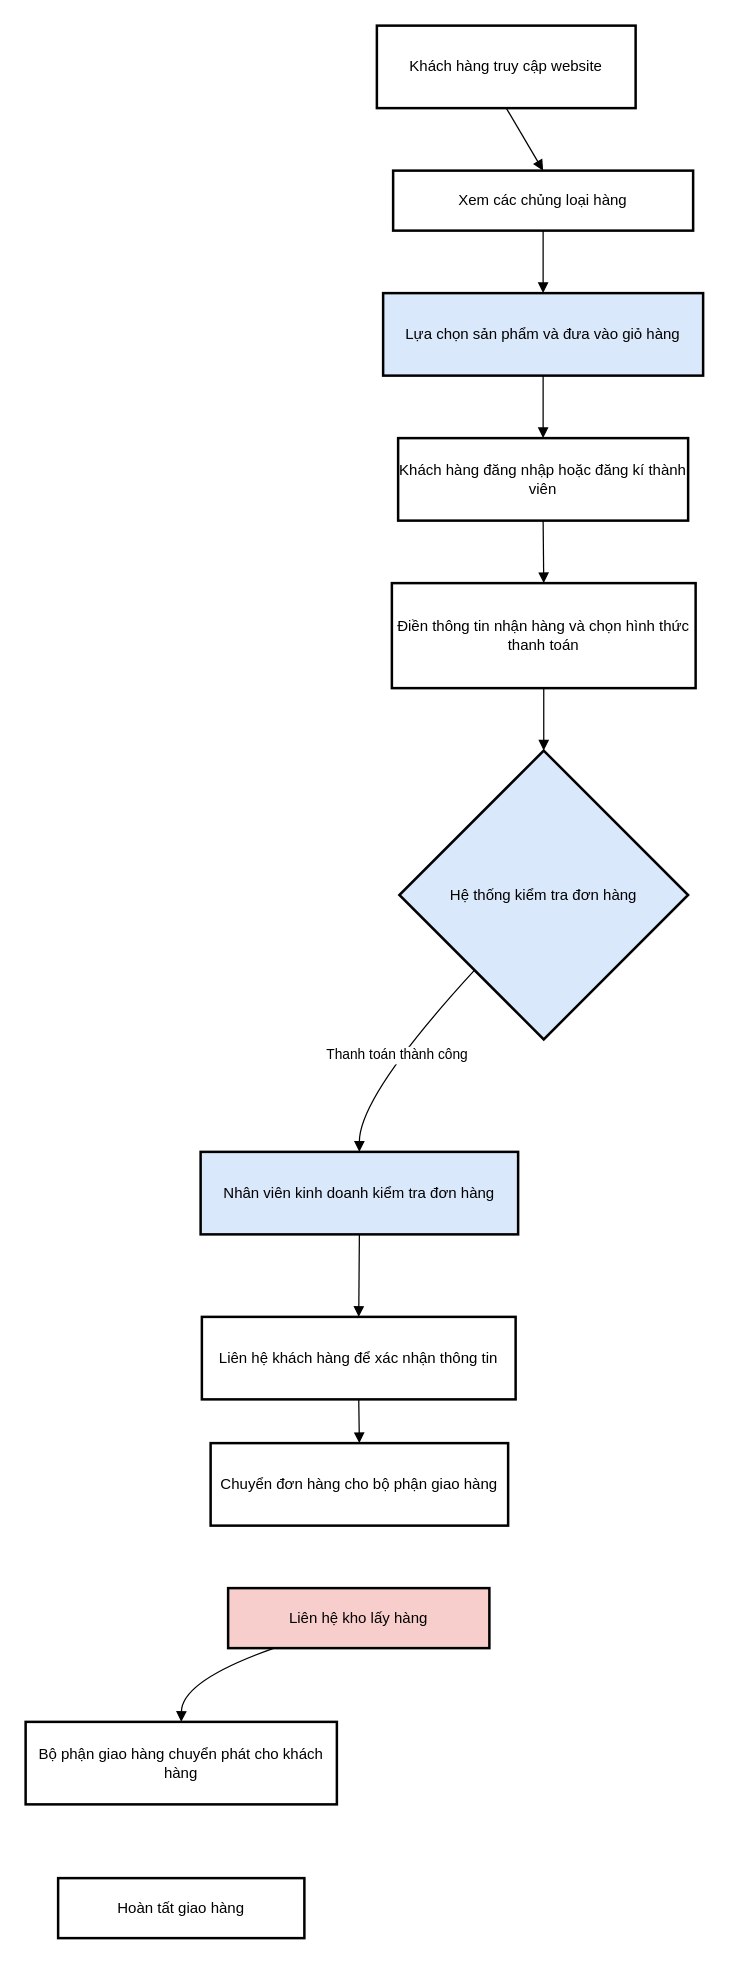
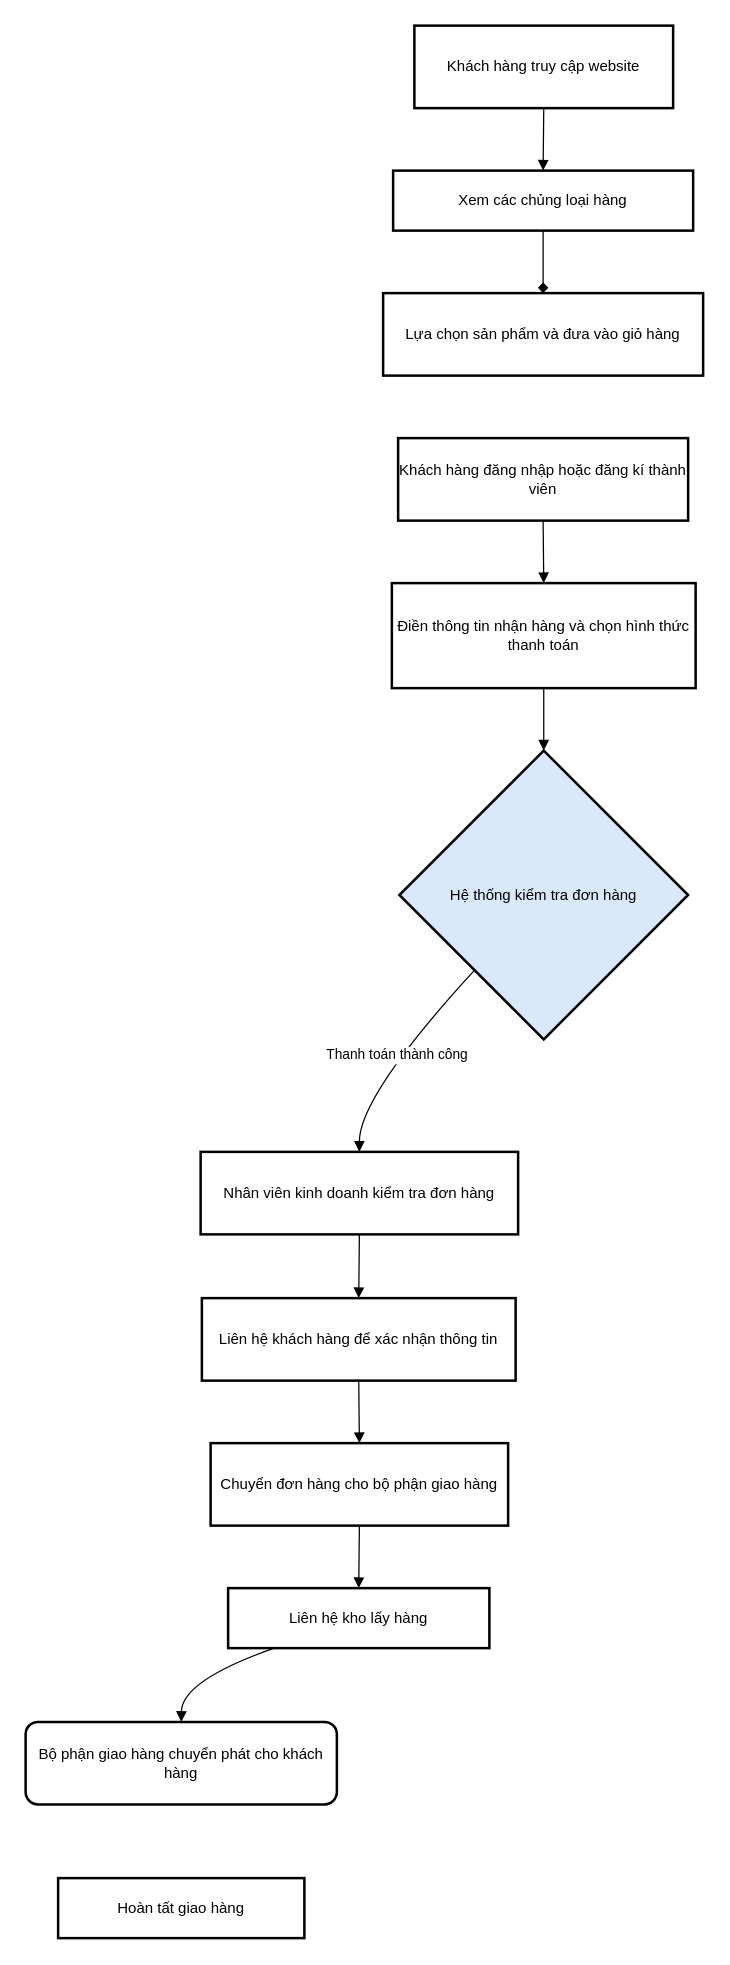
- <mxCell id="2" value="Khách hàng truy cập website" style="whiteSpace=wrap;strokeWidth=2;" vertex="1" parent="1"><mxGeometry x="301" y="20" width="207" height="66" as="geometry" /></mxCell>
+ <mxCell id="2" value="Khách hàng truy cập website" style="whiteSpace=wrap;strokeWidth=2;" vertex="1" parent="1"><mxGeometry x="331" y="20" width="207" height="66" as="geometry" /></mxCell>
- <mxCell id="15" value="" style="curved=1;startArrow=none;endArrow=block;exitX=0.5;exitY=1.01;entryX=0.5;entryY=0.01;rounded=0;" edge="1" parent="1" source="3" target="4"><mxGeometry relative="1" as="geometry"><Array as="points" /></mxGeometry></mxCell>
+ <mxCell id="15" value="" style="curved=1;startArrow=none;endArrow=diamond;exitX=0.5;exitY=1.01;entryX=0.5;entryY=0.01;rounded=0;" edge="1" parent="1" source="3" target="4"><mxGeometry relative="1" as="geometry"><Array as="points" /></mxGeometry></mxCell>
- <mxCell id="4" value="Lựa chọn sản phẩm và đưa vào giỏ hàng" style="whiteSpace=wrap;strokeWidth=2;fillColor=#dae8fc;" vertex="1" parent="1"><mxGeometry x="306" y="234" width="256" height="66" as="geometry" /></mxCell>
+ <mxCell id="4" value="Lựa chọn sản phẩm và đưa vào giỏ hàng" style="whiteSpace=wrap;strokeWidth=2;" vertex="1" parent="1"><mxGeometry x="306" y="234" width="256" height="66" as="geometry" /></mxCell>
- <mxCell id="16" value="" style="curved=1;startArrow=none;endArrow=block;exitX=0.5;exitY=1.01;entryX=0.5;entryY=0.01;rounded=0;" edge="1" parent="1" source="4" target="5"><mxGeometry relative="1" as="geometry"><Array as="points" /></mxGeometry></mxCell>
- <mxCell id="8" value="Nhân viên kinh doanh kiểm tra đơn hàng" style="whiteSpace=wrap;strokeWidth=2;fillColor=#dae8fc;" vertex="1" parent="1"><mxGeometry x="160" y="921" width="254" height="66" as="geometry" /></mxCell>
+ <mxCell id="8" value="Nhân viên kinh doanh kiểm tra đơn hàng" style="whiteSpace=wrap;strokeWidth=2;" vertex="1" parent="1"><mxGeometry x="160" y="921" width="254" height="66" as="geometry" /></mxCell>
- <mxCell id="9" value="Liên hệ khách hàng để xác nhận thông tin" style="whiteSpace=wrap;strokeWidth=2;" vertex="1" parent="1"><mxGeometry x="161" y="1053" width="251" height="66" as="geometry" /></mxCell>
+ <mxCell id="9" value="Liên hệ khách hàng để xác nhận thông tin" style="whiteSpace=wrap;strokeWidth=2;" vertex="1" parent="1"><mxGeometry x="161" y="1038" width="251" height="66" as="geometry" /></mxCell>
+ <mxCell id="22" value="" style="curved=1;startArrow=none;endArrow=block;exitX=0.5;exitY=1;entryX=0.5;entryY=0.01;rounded=0;" edge="1" parent="1" source="10" target="11"><mxGeometry relative="1" as="geometry"><Array as="points" /></mxGeometry></mxCell>
- <mxCell id="11" value="Liên hệ kho lấy hàng" style="whiteSpace=wrap;strokeWidth=2;fillColor=#f8cecc;" vertex="1" parent="1"><mxGeometry x="182" y="1270" width="209" height="48" as="geometry" /></mxCell>
+ <mxCell id="11" value="Liên hệ kho lấy hàng" style="whiteSpace=wrap;strokeWidth=2;" vertex="1" parent="1"><mxGeometry x="182" y="1270" width="209" height="48" as="geometry" /></mxCell>
- <mxCell id="12" value="Bộ phận giao hàng chuyển phát cho khách hàng" style="whiteSpace=wrap;strokeWidth=2;" vertex="1" parent="1"><mxGeometry x="20" y="1377" width="249" height="66" as="geometry" /></mxCell>
+ <mxCell id="12" value="Bộ phận giao hàng chuyển phát cho khách hàng" style="whiteSpace=wrap;strokeWidth=2;rounded=1;" vertex="1" parent="1"><mxGeometry x="20" y="1377" width="249" height="66" as="geometry" /></mxCell>
